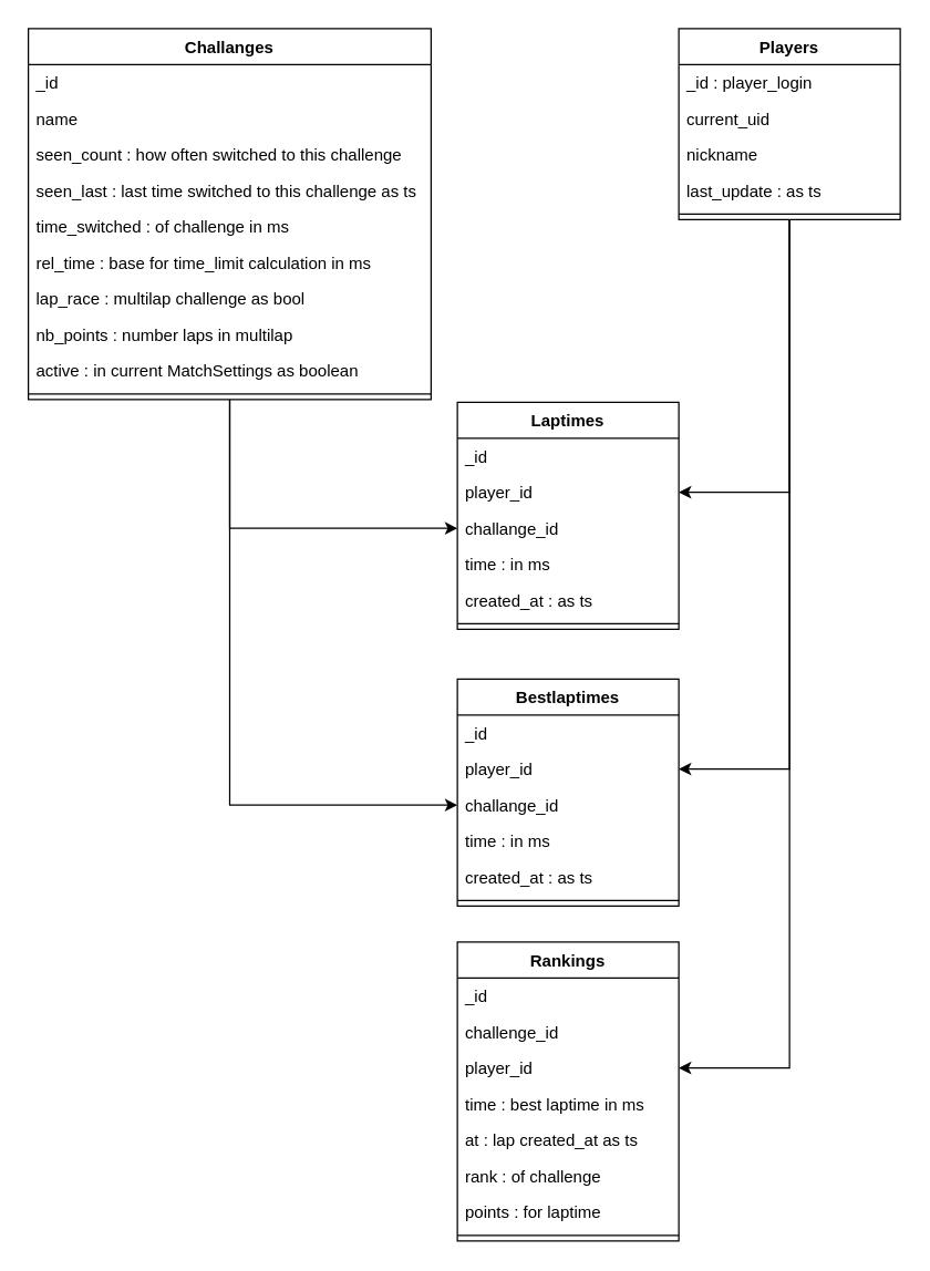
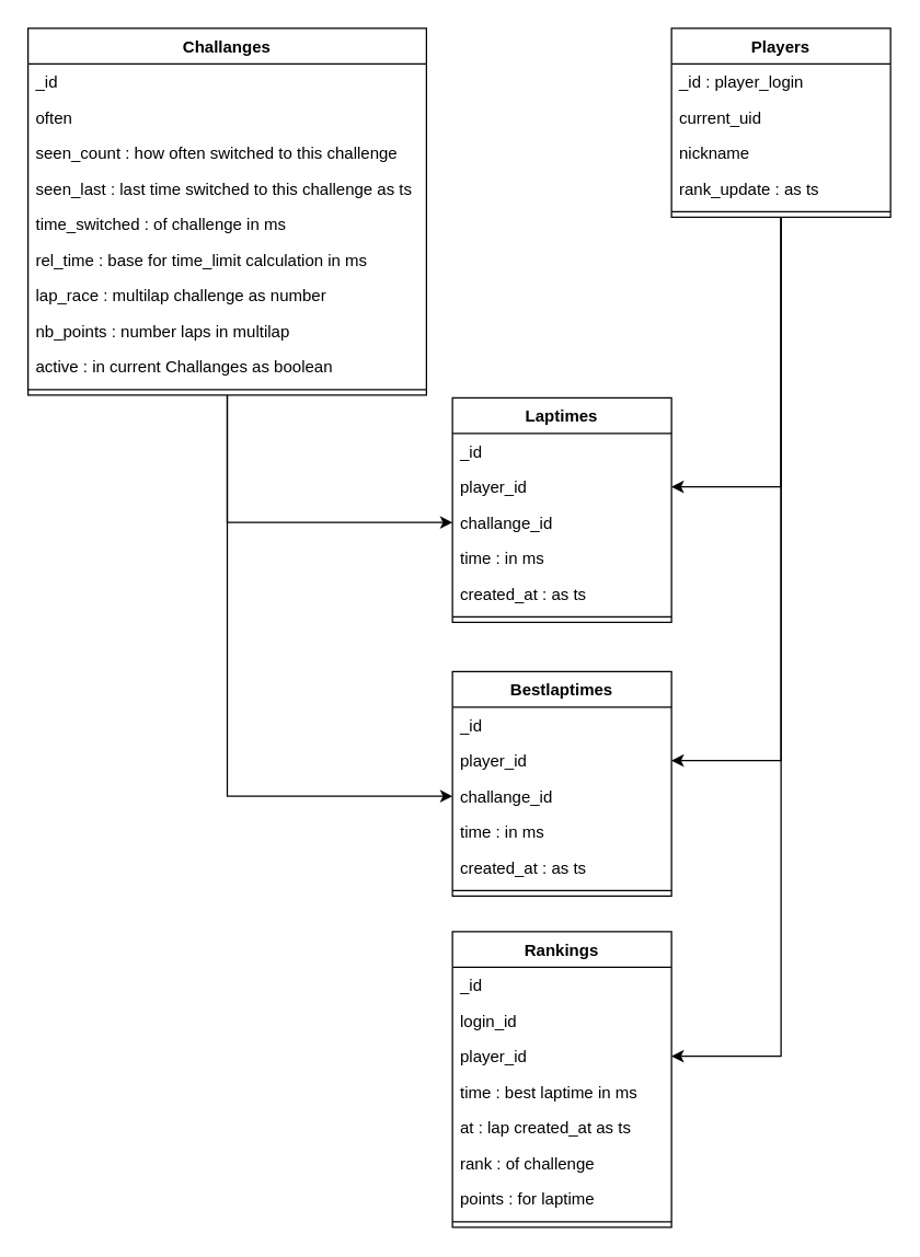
- <mxCell id="15" value="name" style="text;strokeColor=none;fillColor=none;align=left;verticalAlign=top;spacingLeft=4;spacingRight=4;overflow=hidden;rotatable=0;points=[[0,0.5],[1,0.5]];portConstraint=eastwest;" parent="13" vertex="1"><mxGeometry y="52" width="291" height="26" as="geometry" /></mxCell>
+ <mxCell id="15" value="often" style="text;strokeColor=none;fillColor=none;align=left;verticalAlign=top;spacingLeft=4;spacingRight=4;overflow=hidden;rotatable=0;points=[[0,0.5],[1,0.5]];portConstraint=eastwest;" parent="13" vertex="1"><mxGeometry y="52" width="291" height="26" as="geometry" /></mxCell>
- <mxCell id="9" value="last_update : as ts" style="text;strokeColor=none;fillColor=none;align=left;verticalAlign=top;spacingLeft=4;spacingRight=4;overflow=hidden;rotatable=0;points=[[0,0.5],[1,0.5]];portConstraint=eastwest;" parent="5" vertex="1"><mxGeometry y="104" width="160" height="26" as="geometry" /></mxCell>
+ <mxCell id="9" value="rank_update : as ts" style="text;strokeColor=none;fillColor=none;align=left;verticalAlign=top;spacingLeft=4;spacingRight=4;overflow=hidden;rotatable=0;points=[[0,0.5],[1,0.5]];portConstraint=eastwest;" parent="5" vertex="1"><mxGeometry y="104" width="160" height="26" as="geometry" /></mxCell>
- <mxCell id="20" value="lap_race : multilap challenge as bool" style="text;strokeColor=none;fillColor=none;align=left;verticalAlign=top;spacingLeft=4;spacingRight=4;overflow=hidden;rotatable=0;points=[[0,0.5],[1,0.5]];portConstraint=eastwest;" parent="13" vertex="1"><mxGeometry y="182" width="291" height="26" as="geometry" /></mxCell>
+ <mxCell id="20" value="lap_race : multilap challenge as number" style="text;strokeColor=none;fillColor=none;align=left;verticalAlign=top;spacingLeft=4;spacingRight=4;overflow=hidden;rotatable=0;points=[[0,0.5],[1,0.5]];portConstraint=eastwest;" parent="13" vertex="1"><mxGeometry y="182" width="291" height="26" as="geometry" /></mxCell>
- <mxCell id="22" value="active : in current MatchSettings as boolean" style="text;strokeColor=none;fillColor=none;align=left;verticalAlign=top;spacingLeft=4;spacingRight=4;overflow=hidden;rotatable=0;points=[[0,0.5],[1,0.5]];portConstraint=eastwest;" vertex="1" parent="13"><mxGeometry y="234" width="291" height="26" as="geometry" /></mxCell>
+ <mxCell id="22" value="active : in current Challanges as boolean" style="text;strokeColor=none;fillColor=none;align=left;verticalAlign=top;spacingLeft=4;spacingRight=4;overflow=hidden;rotatable=0;points=[[0,0.5],[1,0.5]];portConstraint=eastwest;" vertex="1" parent="13"><mxGeometry y="234" width="291" height="26" as="geometry" /></mxCell>
- <mxCell id="40" value="challenge_id" style="text;strokeColor=none;fillColor=none;align=left;verticalAlign=top;spacingLeft=4;spacingRight=4;overflow=hidden;rotatable=0;points=[[0,0.5],[1,0.5]];portConstraint=eastwest;" parent="38" vertex="1"><mxGeometry y="52" width="160" height="26" as="geometry" /></mxCell>
+ <mxCell id="40" value="login_id" style="text;strokeColor=none;fillColor=none;align=left;verticalAlign=top;spacingLeft=4;spacingRight=4;overflow=hidden;rotatable=0;points=[[0,0.5],[1,0.5]];portConstraint=eastwest;" parent="38" vertex="1"><mxGeometry y="52" width="160" height="26" as="geometry" /></mxCell>
